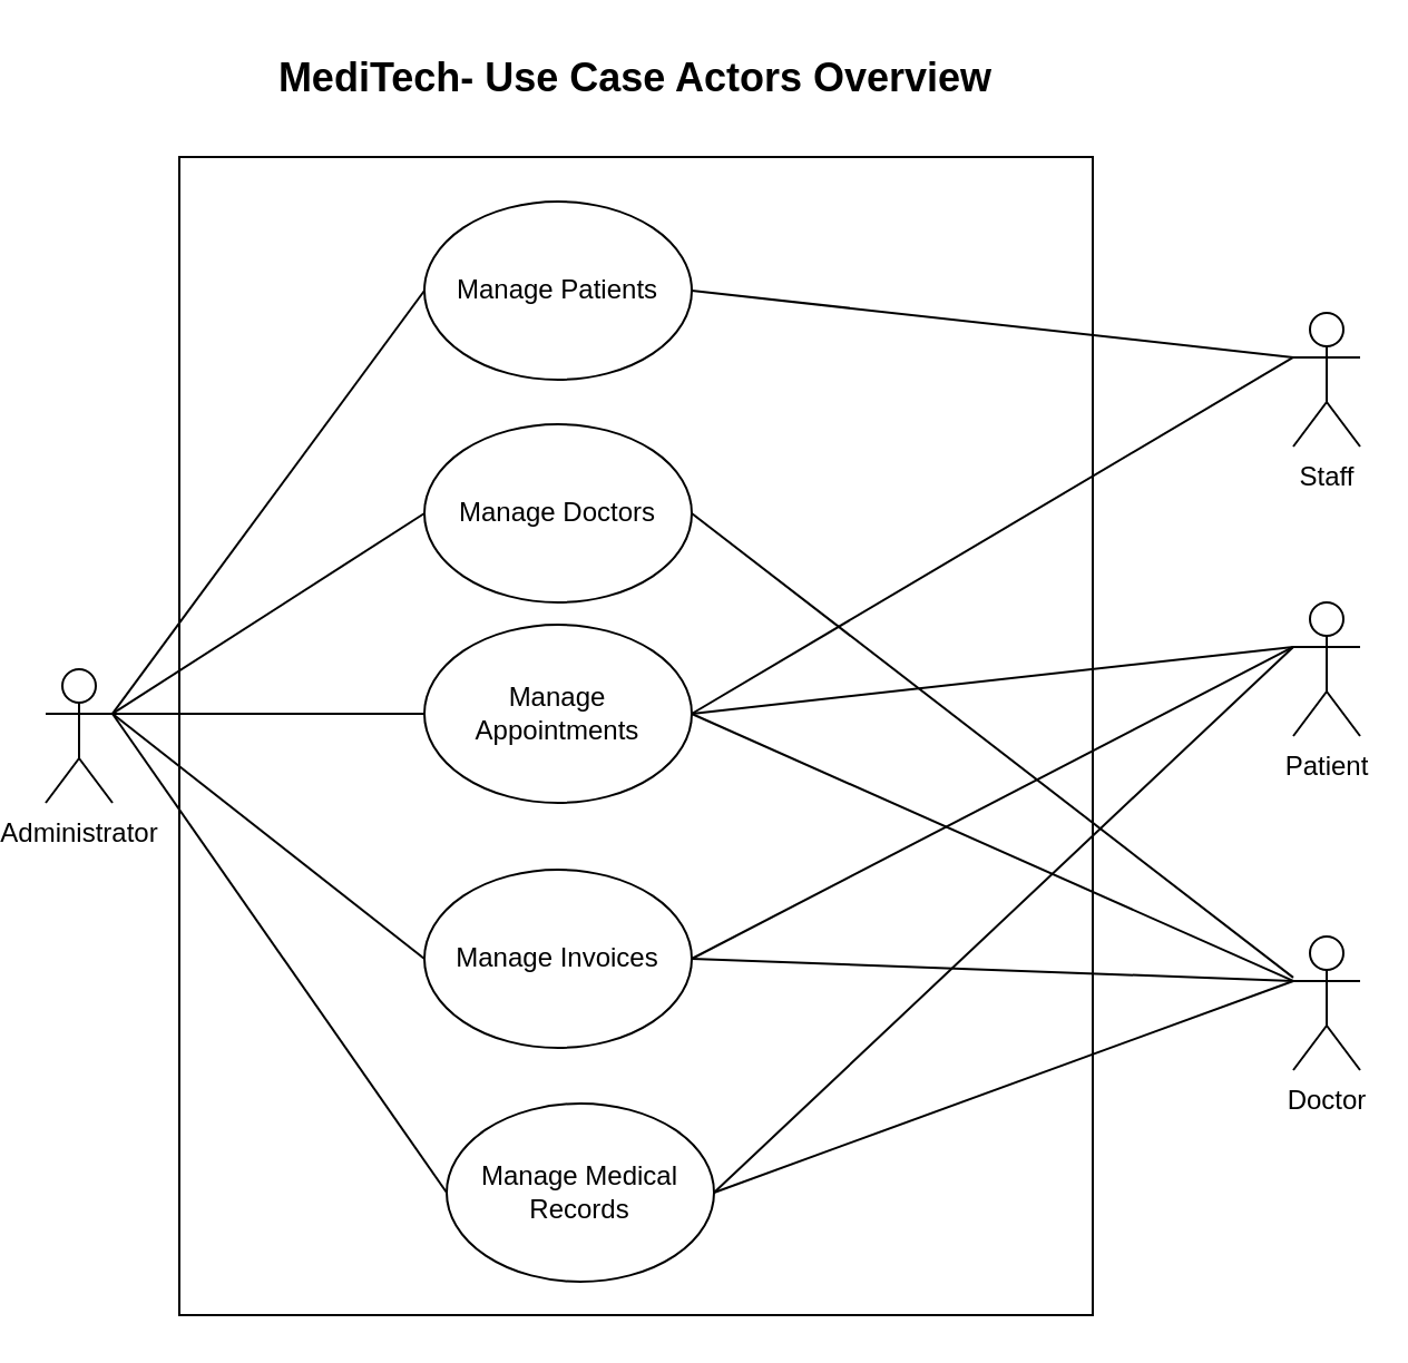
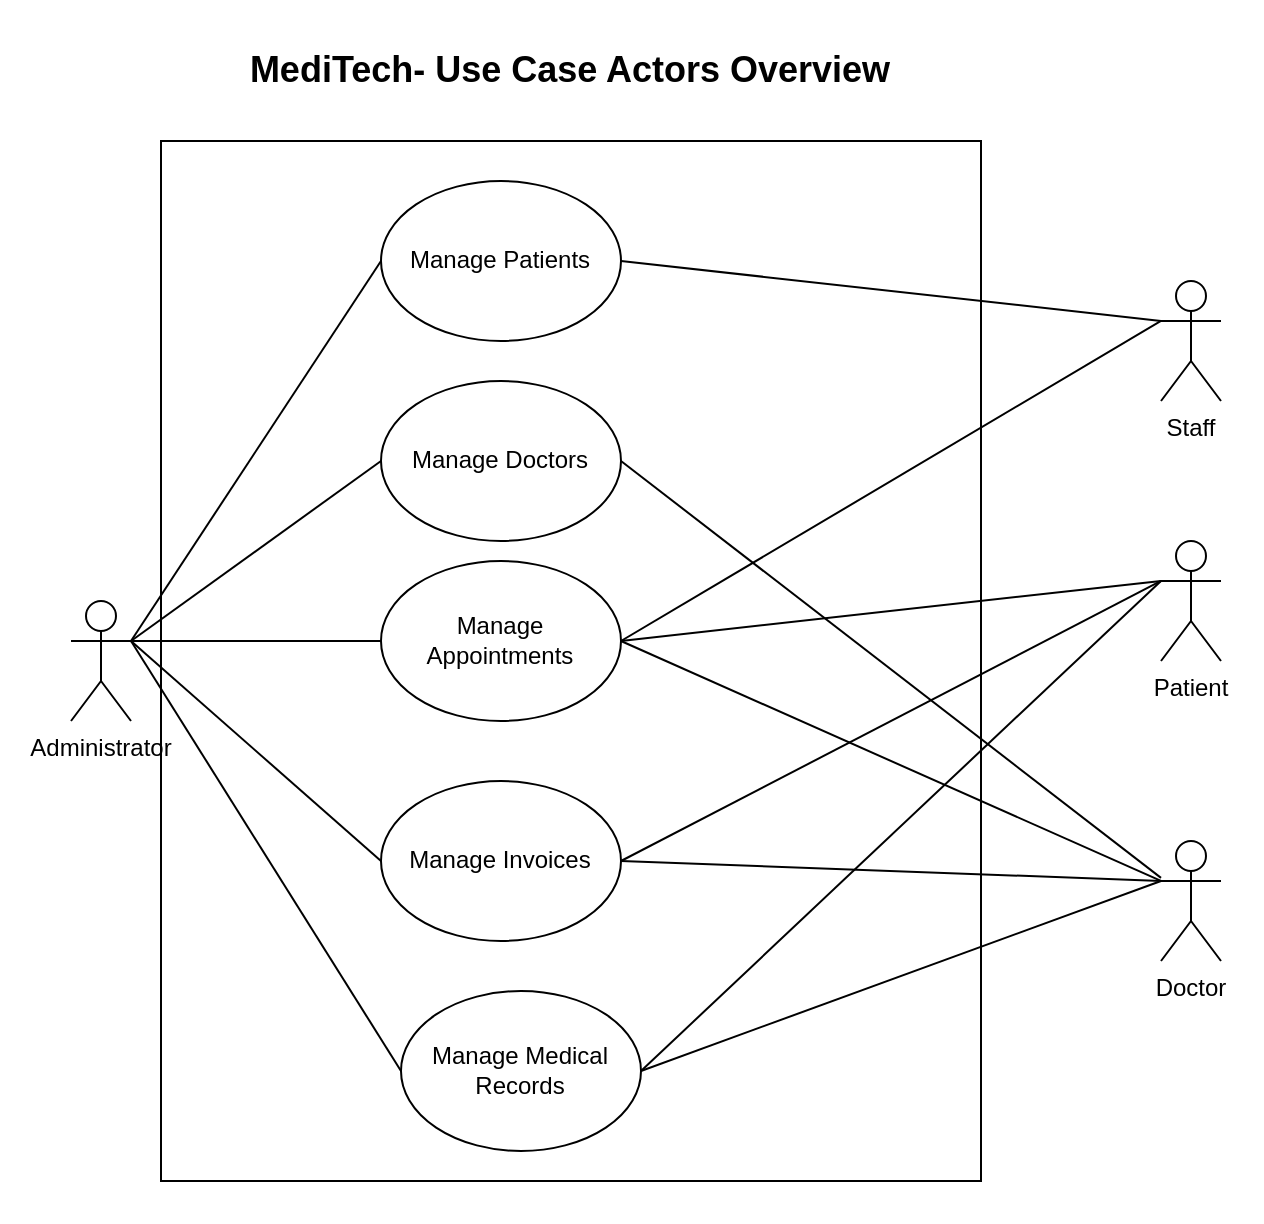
- <mxCell id="3" value="Administrator" style="shape=umlActor;verticalLabelPosition=bottom;verticalAlign=top;html=1;outlineConnect=0;" vertex="1" parent="1"><mxGeometry x="20" y="300" width="30" height="60" as="geometry" /></mxCell>
+ <mxCell id="3" value="Administrator" style="shape=umlActor;verticalLabelPosition=bottom;verticalAlign=top;html=1;outlineConnect=0;" vertex="1" parent="1"><mxGeometry x="35" y="300" width="30" height="60" as="geometry" /></mxCell>
